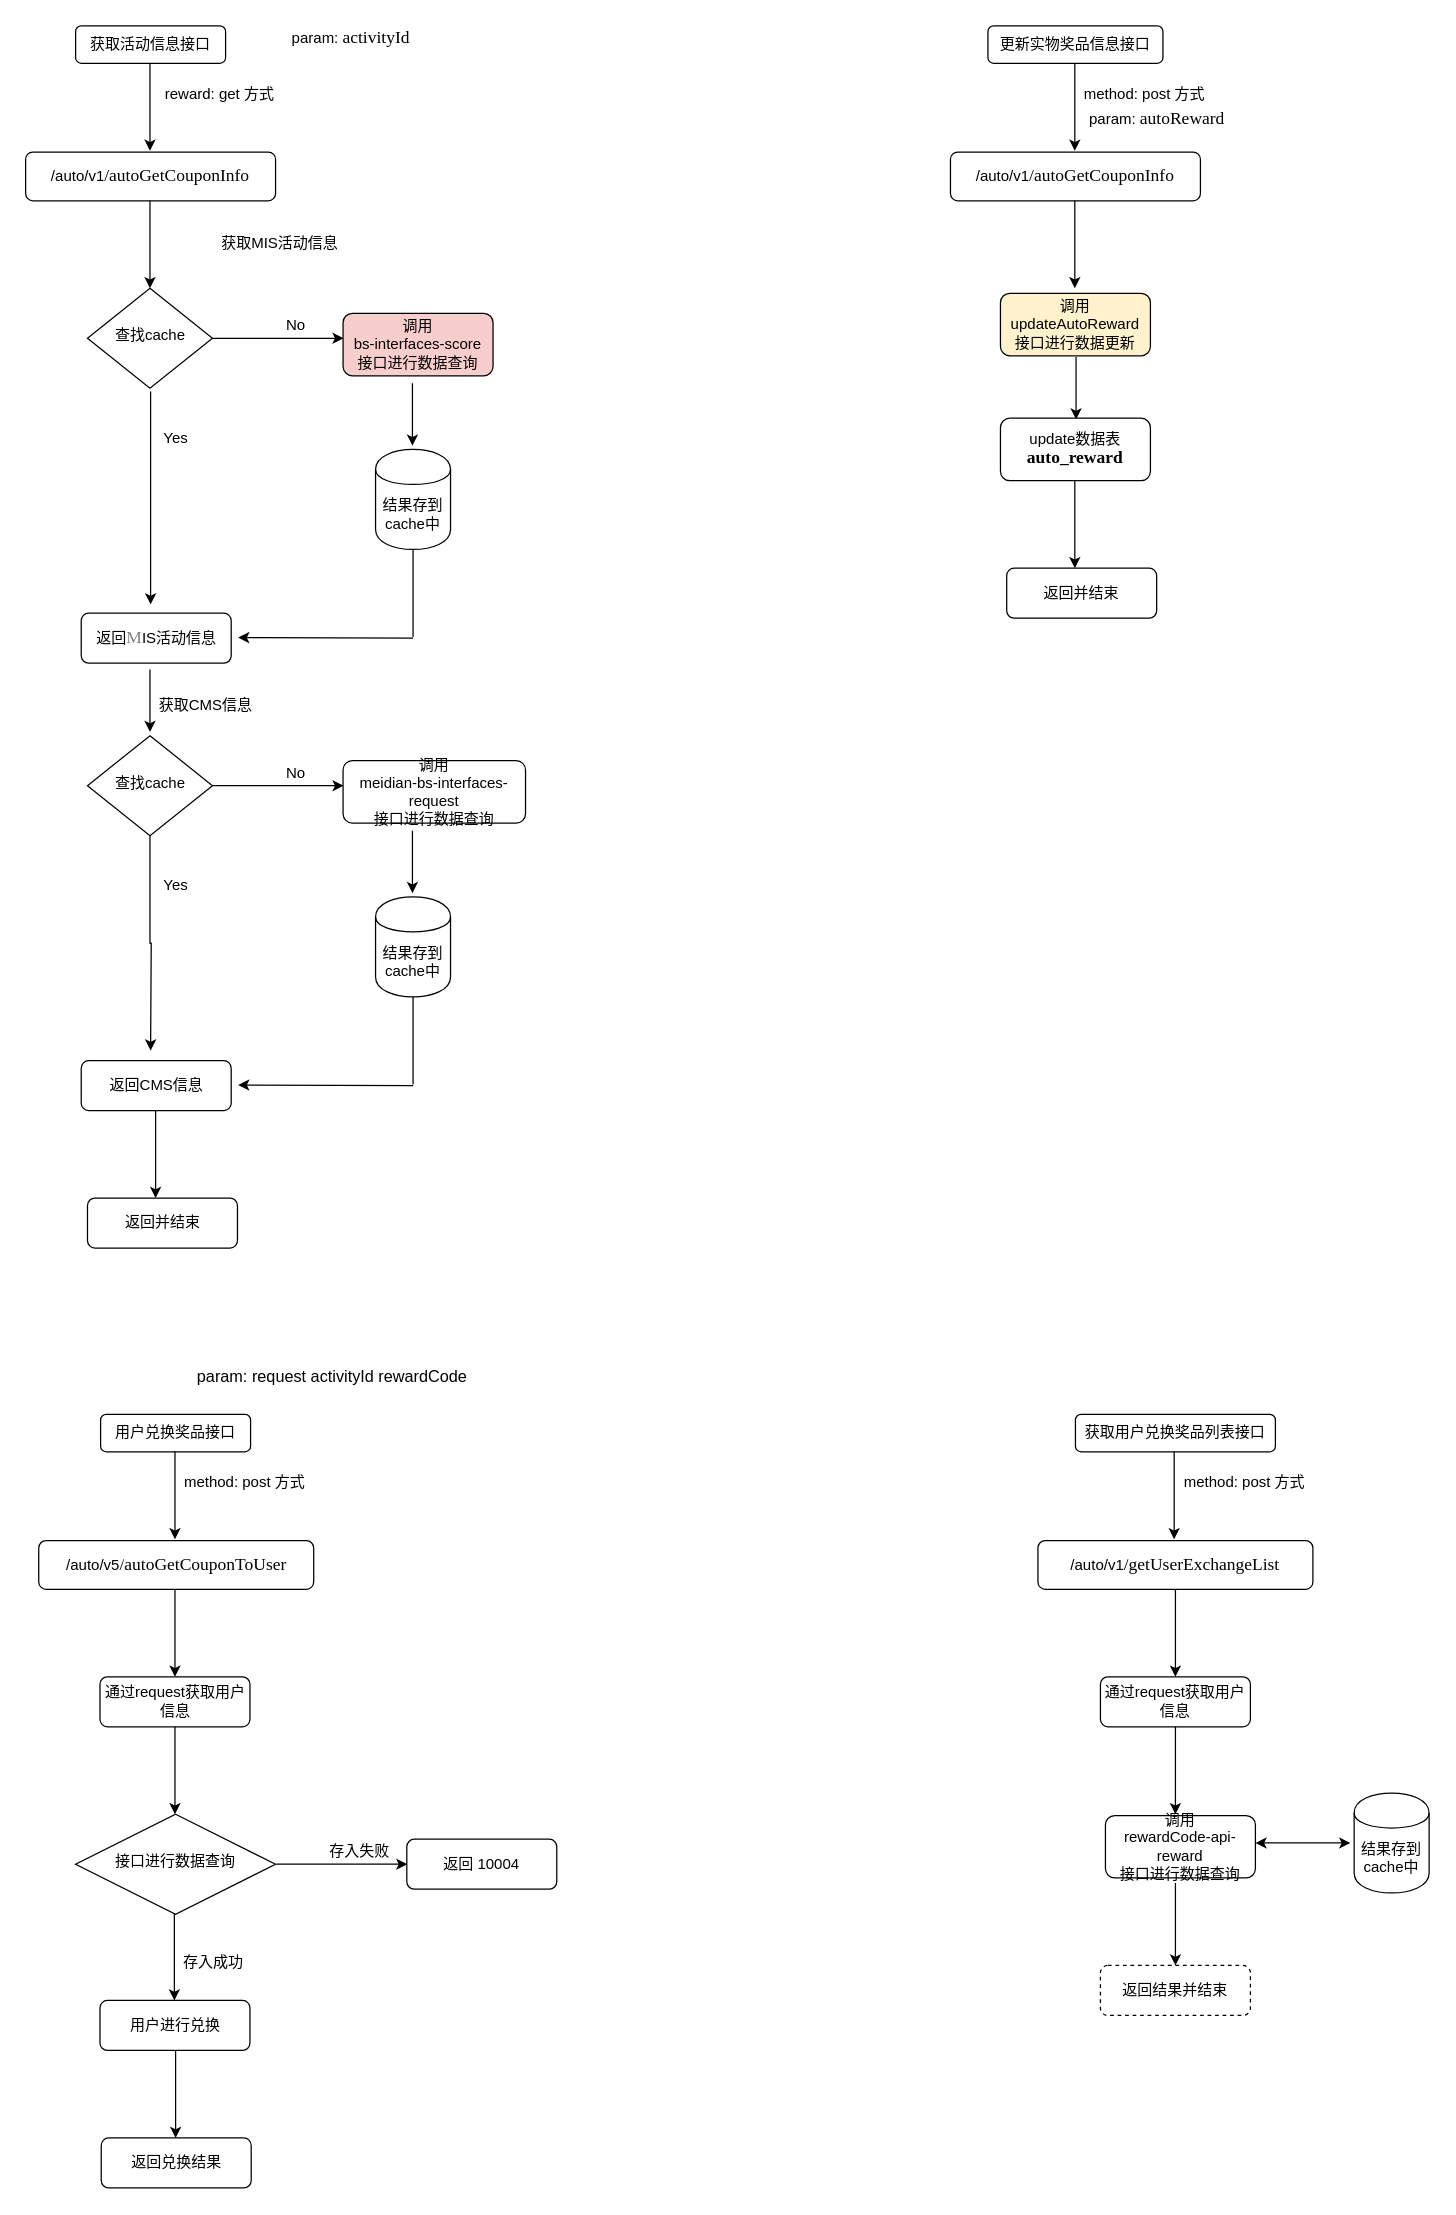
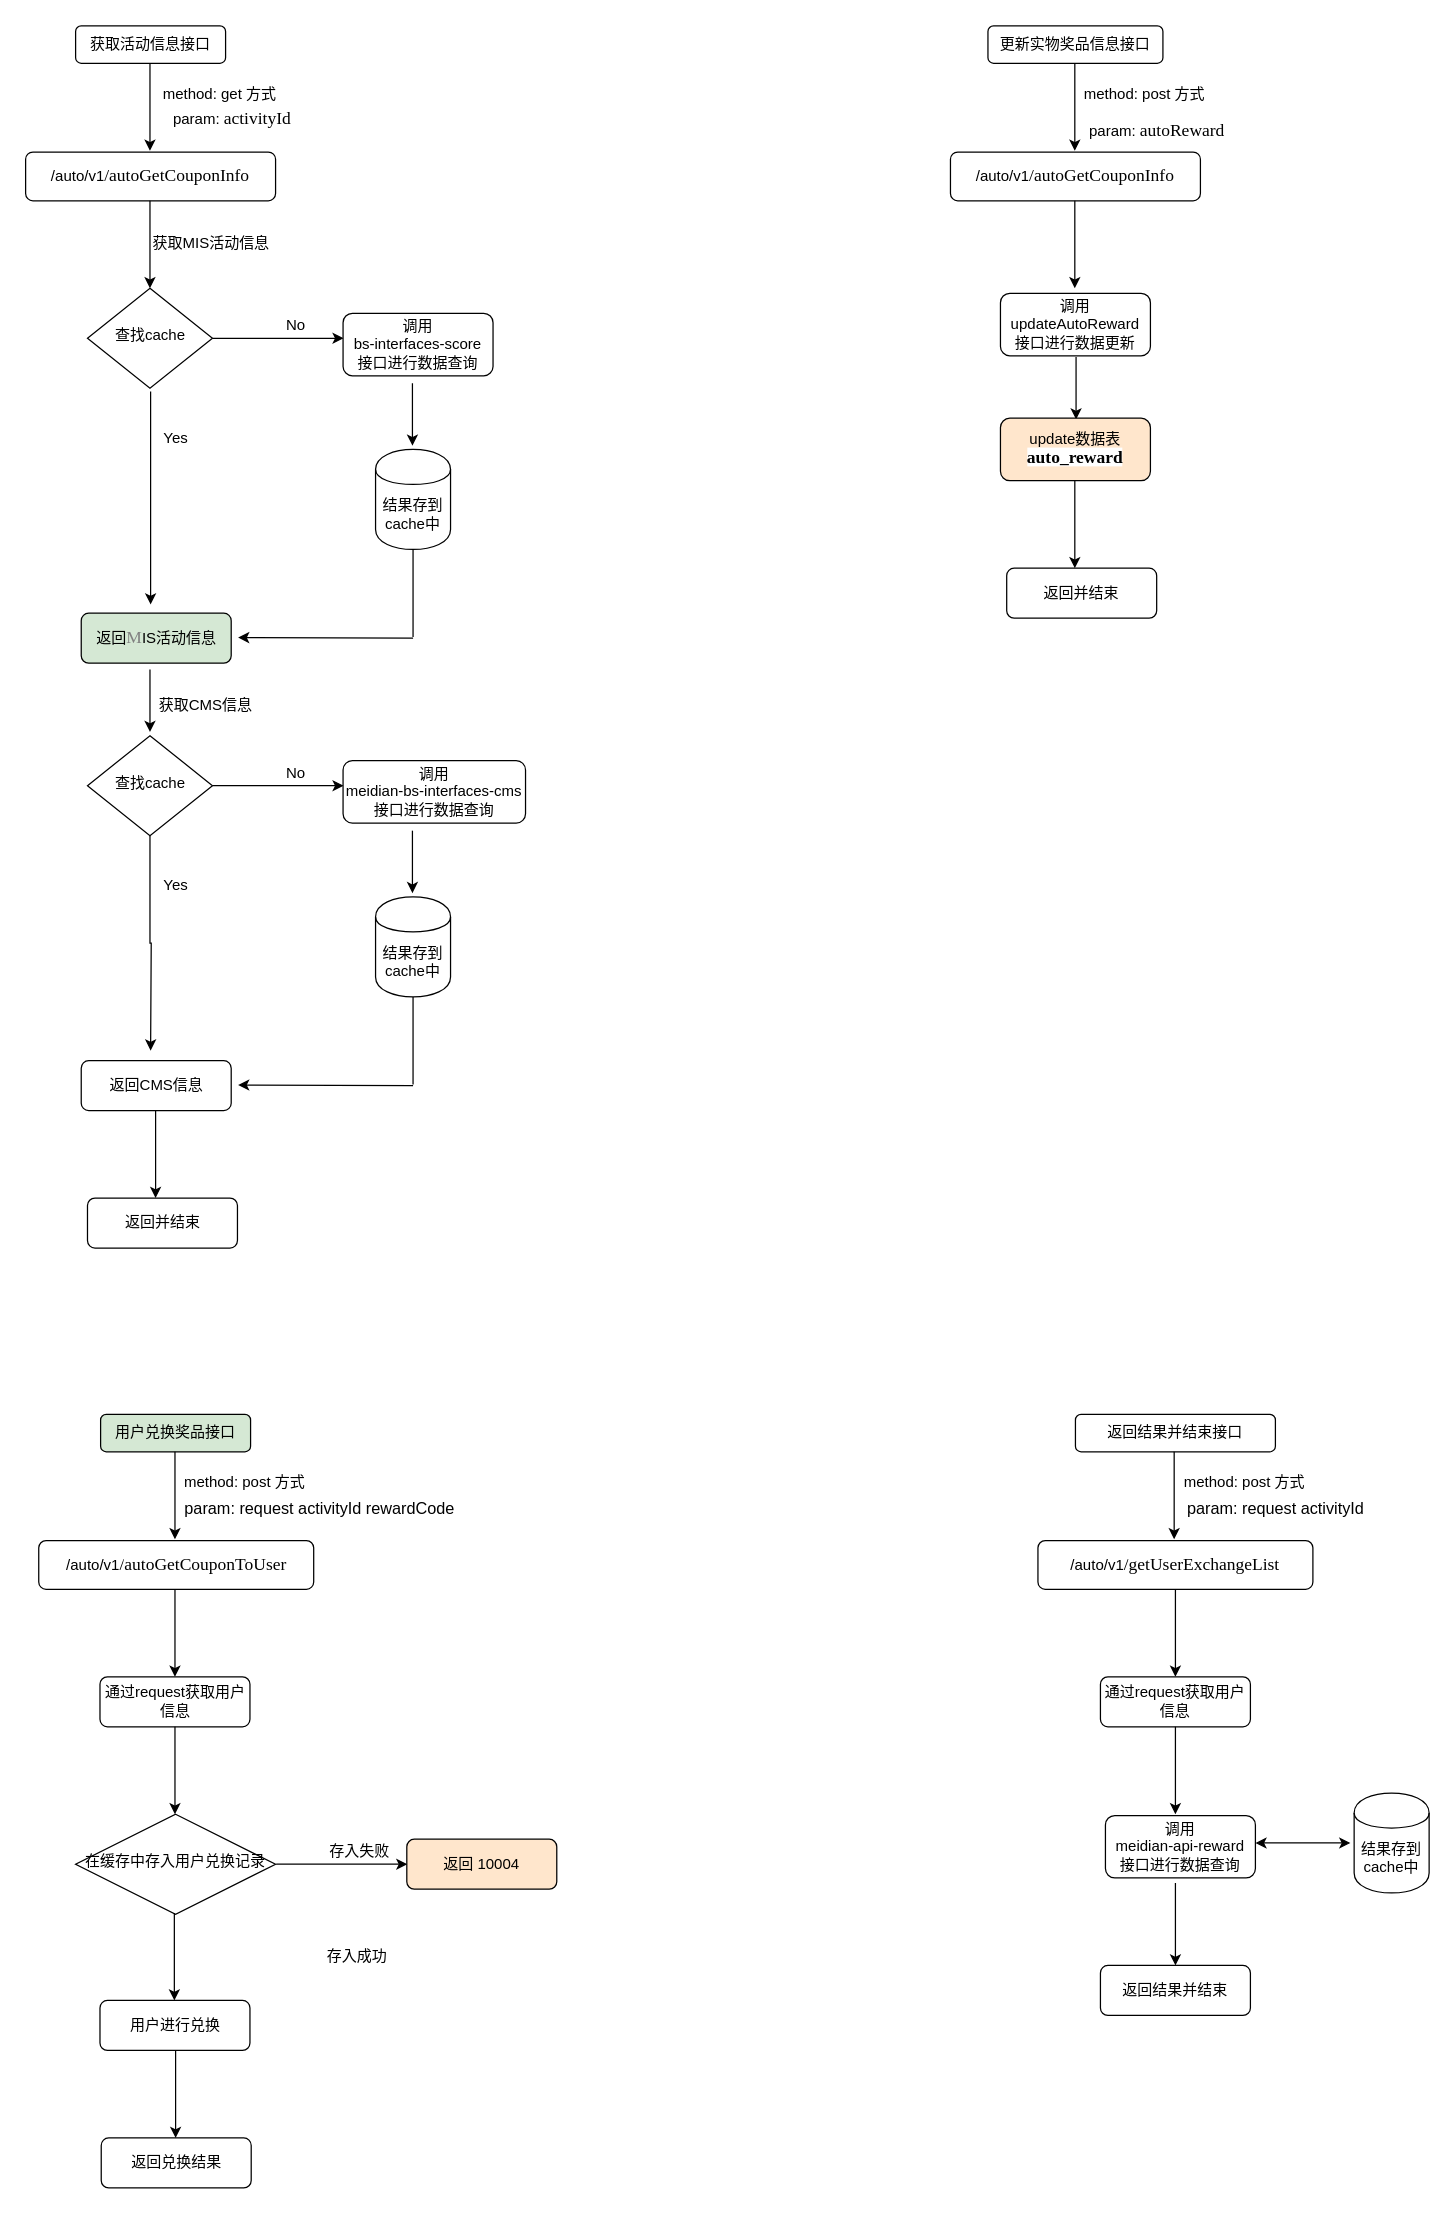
- <mxCell id="6" value="param:&amp;nbsp;&lt;span style=&quot;background-color: rgb(255 , 255 , 255) ; font-family: &amp;#34;consolas&amp;#34; ; font-size: 10.5pt&quot;&gt;activityId&lt;/span&gt;" style="text;html=1;align=center;verticalAlign=middle;resizable=0;points=[];autosize=1;" parent="1" vertex="1"><mxGeometry x="215" y="20" width="130" height="20" as="geometry" /></mxCell>
+ <mxCell id="6" value="param:&amp;nbsp;&lt;span style=&quot;background-color: rgb(255 , 255 , 255) ; font-family: &amp;#34;consolas&amp;#34; ; font-size: 10.5pt&quot;&gt;activityId&lt;/span&gt;" style="text;html=1;align=center;verticalAlign=middle;resizable=0;points=[];autosize=1;" parent="1" vertex="1"><mxGeometry x="120" y="85" width="130" height="20" as="geometry" /></mxCell>
- <mxCell id="5" value="reward: get&amp;nbsp;方式" style="text;html=1;align=center;verticalAlign=middle;resizable=0;points=[];autosize=1;" parent="1" vertex="1"><mxGeometry x="120" y="65" width="110" height="20" as="geometry" /></mxCell>
+ <mxCell id="5" value="method: get&amp;nbsp;方式" style="text;html=1;align=center;verticalAlign=middle;resizable=0;points=[];autosize=1;" parent="1" vertex="1"><mxGeometry x="120" y="65" width="110" height="20" as="geometry" /></mxCell>
- <mxCell id="39" value="param:&amp;nbsp;&lt;span style=&quot;background-color: rgb(255 , 255 , 255) ; font-family: &amp;#34;consolas&amp;#34; ; font-size: 10.5pt&quot;&gt;autoReward&lt;/span&gt;" style="text;html=1;align=center;verticalAlign=middle;resizable=0;points=[];autosize=1;" parent="1" vertex="1"><mxGeometry x="860" y="85" width="130" height="20" as="geometry" /></mxCell>
+ <mxCell id="39" value="param:&amp;nbsp;&lt;span style=&quot;background-color: rgb(255 , 255 , 255) ; font-family: &amp;#34;consolas&amp;#34; ; font-size: 10.5pt&quot;&gt;autoReward&lt;/span&gt;" style="text;html=1;align=center;verticalAlign=middle;resizable=0;points=[];autosize=1;" parent="1" vertex="1"><mxGeometry x="860" y="95" width="130" height="20" as="geometry" /></mxCell>
- <mxCell id="13" value="获取MIS活动信息" style="text;html=1;" parent="1" vertex="1"><mxGeometry x="175" y="180" width="100" height="30" as="geometry" /></mxCell>
+ <mxCell id="13" value="获取MIS活动信息" style="text;html=1;" parent="1" vertex="1"><mxGeometry x="120" y="180" width="100" height="30" as="geometry" /></mxCell>
- <mxCell id="42" value="调用&lt;br&gt;updateAutoReward&lt;br&gt;接口进行数据更新" style="rounded=1;whiteSpace=wrap;html=1;fontSize=12;glass=0;strokeWidth=1;shadow=0;fillColor=#fff2cc;" parent="1" vertex="1"><mxGeometry x="800" y="234" width="120" height="50" as="geometry" /></mxCell>
+ <mxCell id="42" value="调用&lt;br&gt;updateAutoReward&lt;br&gt;接口进行数据更新" style="rounded=1;whiteSpace=wrap;html=1;fontSize=12;glass=0;strokeWidth=1;shadow=0;" parent="1" vertex="1"><mxGeometry x="800" y="234" width="120" height="50" as="geometry" /></mxCell>
- <mxCell id="16" value="调用&lt;br&gt;bs-interfaces-score&lt;br&gt;接口进行数据查询" style="rounded=1;whiteSpace=wrap;html=1;fontSize=12;glass=0;strokeWidth=1;shadow=0;fillColor=#f8cecc;" parent="1" vertex="1"><mxGeometry x="274" y="250" width="120" height="50" as="geometry" /></mxCell>
+ <mxCell id="16" value="调用&lt;br&gt;bs-interfaces-score&lt;br&gt;接口进行数据查询" style="rounded=1;whiteSpace=wrap;html=1;fontSize=12;glass=0;strokeWidth=1;shadow=0;" parent="1" vertex="1"><mxGeometry x="274" y="250" width="120" height="50" as="geometry" /></mxCell>
- <mxCell id="43" value="update数据表&lt;span style=&quot;font-weight: bold ; background-color: rgb(255 , 255 , 255) ; font-family: &amp;#34;consolas&amp;#34; ; font-size: 10.5pt&quot;&gt;auto_reward&lt;/span&gt;" style="rounded=1;whiteSpace=wrap;html=1;fontSize=12;glass=0;strokeWidth=1;shadow=0;" parent="1" vertex="1"><mxGeometry x="800" y="334" width="120" height="50" as="geometry" /></mxCell>
+ <mxCell id="43" value="update数据表&lt;span style=&quot;font-weight: bold ; background-color: rgb(255 , 255 , 255) ; font-family: &amp;#34;consolas&amp;#34; ; font-size: 10.5pt&quot;&gt;auto_reward&lt;/span&gt;" style="rounded=1;whiteSpace=wrap;html=1;fontSize=12;glass=0;strokeWidth=1;shadow=0;fillColor=#ffe6cc;" parent="1" vertex="1"><mxGeometry x="800" y="334" width="120" height="50" as="geometry" /></mxCell>
- <mxCell id="14" value="返回&lt;span style=&quot;font-family: &amp;#34;consolas&amp;#34; ; font-size: 10.5pt ; color: rgb(128 , 128 , 128)&quot;&gt;M&lt;/span&gt;IS活动信息" style="rounded=1;whiteSpace=wrap;html=1;fontSize=12;glass=0;strokeWidth=1;shadow=0;" parent="1" vertex="1"><mxGeometry x="64.5" y="490" width="120" height="40" as="geometry" /></mxCell>
+ <mxCell id="14" value="返回&lt;span style=&quot;font-family: &amp;#34;consolas&amp;#34; ; font-size: 10.5pt ; color: rgb(128 , 128 , 128)&quot;&gt;M&lt;/span&gt;IS活动信息" style="rounded=1;whiteSpace=wrap;html=1;fontSize=12;glass=0;strokeWidth=1;shadow=0;fillColor=#d5e8d4;" parent="1" vertex="1"><mxGeometry x="64.5" y="490" width="120" height="40" as="geometry" /></mxCell>
- <mxCell id="27" value="调用&lt;br&gt;meidian-bs-interfaces-request&lt;br&gt;接口进行数据查询" style="rounded=1;whiteSpace=wrap;html=1;fontSize=12;glass=0;strokeWidth=1;shadow=0;" parent="1" vertex="1"><mxGeometry x="274" y="608" width="146" height="50" as="geometry" /></mxCell>
+ <mxCell id="27" value="调用&lt;br&gt;meidian-bs-interfaces-cms&lt;br&gt;接口进行数据查询" style="rounded=1;whiteSpace=wrap;html=1;fontSize=12;glass=0;strokeWidth=1;shadow=0;" parent="1" vertex="1"><mxGeometry x="274" y="608" width="146" height="50" as="geometry" /></mxCell>
- <mxCell id="50" value="&lt;font style=&quot;font-size: 13px&quot;&gt;param: request&amp;nbsp;&lt;span style=&quot;background-color: rgb(255 , 255 , 255)&quot;&gt;activityId rewardCode&lt;/span&gt;&lt;/font&gt;" style="text;html=1;align=center;verticalAlign=middle;resizable=0;points=[];autosize=1;" parent="1" vertex="1"><mxGeometry x="150" y="1091" width="230" height="20" as="geometry" /></mxCell>
+ <mxCell id="50" value="&lt;font style=&quot;font-size: 13px&quot;&gt;param: request&amp;nbsp;&lt;span style=&quot;background-color: rgb(255 , 255 , 255)&quot;&gt;activityId rewardCode&lt;/span&gt;&lt;/font&gt;" style="text;html=1;align=center;verticalAlign=middle;resizable=0;points=[];autosize=1;" parent="1" vertex="1"><mxGeometry x="140" y="1196" width="230" height="20" as="geometry" /></mxCell>
- <mxCell id="47" value="&lt;span style=&quot;text-align: left ; white-space: nowrap&quot;&gt;用户兑换奖品&lt;/span&gt;&lt;span style=&quot;text-align: left ; white-space: normal&quot;&gt;接口&lt;/span&gt;" style="rounded=1;whiteSpace=wrap;html=1;" parent="1" vertex="1"><mxGeometry x="80" y="1131" width="120" height="30" as="geometry" /></mxCell>
+ <mxCell id="47" value="&lt;span style=&quot;text-align: left ; white-space: nowrap&quot;&gt;用户兑换奖品&lt;/span&gt;&lt;span style=&quot;text-align: left ; white-space: normal&quot;&gt;接口&lt;/span&gt;" style="rounded=1;whiteSpace=wrap;html=1;fillColor=#d5e8d4;" parent="1" vertex="1"><mxGeometry x="80" y="1131" width="120" height="30" as="geometry" /></mxCell>
- <mxCell id="64" value="&lt;span style=&quot;text-align: left ; white-space: nowrap&quot;&gt;获取用户兑换奖品列表&lt;/span&gt;&lt;span style=&quot;text-align: left ; white-space: normal&quot;&gt;接口&lt;/span&gt;" style="rounded=1;whiteSpace=wrap;html=1;" parent="1" vertex="1"><mxGeometry x="860" y="1131" width="160" height="30" as="geometry" /></mxCell>
+ <mxCell id="64" value="&lt;span style=&quot;text-align: left ; white-space: nowrap&quot;&gt;返回结果并结束&lt;/span&gt;&lt;span style=&quot;text-align: left ; white-space: normal&quot;&gt;接口&lt;/span&gt;" style="rounded=1;whiteSpace=wrap;html=1;" parent="1" vertex="1"><mxGeometry x="860" y="1131" width="160" height="30" as="geometry" /></mxCell>
+ <mxCell id="67" value="&lt;font style=&quot;font-size: 13px&quot;&gt;param: request&amp;nbsp;&lt;span style=&quot;background-color: rgb(255 , 255 , 255)&quot;&gt;activityId&lt;/span&gt;&lt;/font&gt;" style="text;html=1;align=center;verticalAlign=middle;resizable=0;points=[];autosize=1;" parent="1" vertex="1"><mxGeometry x="940" y="1196" width="160" height="20" as="geometry" /></mxCell>
- <mxCell id="46" value="&lt;span style=&quot;text-align: left ; white-space: nowrap&quot;&gt;/auto/v5&lt;/span&gt;&lt;span style=&quot;text-align: left ; white-space: nowrap ; background-color: rgb(255 , 255 , 255) ; font-family: &amp;#34;consolas&amp;#34; ; font-size: 10.5pt&quot;&gt;/&lt;/span&gt;&lt;span style=&quot;background-color: rgb(255 , 255 , 255) ; font-family: &amp;#34;consolas&amp;#34; ; font-size: 10.5pt&quot;&gt;autoGetCouponToUser&lt;/span&gt;" style="rounded=1;whiteSpace=wrap;html=1;" parent="1" vertex="1"><mxGeometry x="30.5" y="1232" width="220" height="39" as="geometry" /></mxCell>
+ <mxCell id="46" value="&lt;span style=&quot;text-align: left ; white-space: nowrap&quot;&gt;/auto/v1&lt;/span&gt;&lt;span style=&quot;text-align: left ; white-space: nowrap ; background-color: rgb(255 , 255 , 255) ; font-family: &amp;#34;consolas&amp;#34; ; font-size: 10.5pt&quot;&gt;/&lt;/span&gt;&lt;span style=&quot;background-color: rgb(255 , 255 , 255) ; font-family: &amp;#34;consolas&amp;#34; ; font-size: 10.5pt&quot;&gt;autoGetCouponToUser&lt;/span&gt;" style="rounded=1;whiteSpace=wrap;html=1;" parent="1" vertex="1"><mxGeometry x="30.5" y="1232" width="220" height="39" as="geometry" /></mxCell>
- <mxCell id="71" value="调用&lt;br&gt;rewardCode-api-reward&lt;br&gt;接口进行数据查询" style="rounded=1;whiteSpace=wrap;html=1;fontSize=12;glass=0;strokeWidth=1;shadow=0;" parent="1" vertex="1"><mxGeometry x="884" y="1452" width="120" height="50" as="geometry" /></mxCell>
+ <mxCell id="71" value="调用&lt;br&gt;meidian-api-reward&lt;br&gt;接口进行数据查询" style="rounded=1;whiteSpace=wrap;html=1;fontSize=12;glass=0;strokeWidth=1;shadow=0;" parent="1" vertex="1"><mxGeometry x="884" y="1452" width="120" height="50" as="geometry" /></mxCell>
- <mxCell id="54" value="接口进行数据查询" style="rhombus;whiteSpace=wrap;html=1;shadow=0;fontFamily=Helvetica;fontSize=12;align=center;strokeWidth=1;spacing=6;spacingTop=-4;" parent="1" vertex="1"><mxGeometry x="60" y="1451" width="160" height="80" as="geometry" /></mxCell>
+ <mxCell id="54" value="在缓存中存入用户兑换记录" style="rhombus;whiteSpace=wrap;html=1;shadow=0;fontFamily=Helvetica;fontSize=12;align=center;strokeWidth=1;spacing=6;spacingTop=-4;" parent="1" vertex="1"><mxGeometry x="60" y="1451" width="160" height="80" as="geometry" /></mxCell>
- <mxCell id="60" value="&lt;div style=&quot;text-align: left&quot;&gt;&lt;span style=&quot;white-space: nowrap&quot;&gt;返回 10004&lt;/span&gt;&lt;/div&gt;" style="rounded=1;whiteSpace=wrap;html=1;fontSize=12;glass=0;strokeWidth=1;shadow=0;" parent="1" vertex="1"><mxGeometry x="325" y="1471" width="120" height="40" as="geometry" /></mxCell>
+ <mxCell id="60" value="&lt;div style=&quot;text-align: left&quot;&gt;&lt;span style=&quot;white-space: nowrap&quot;&gt;返回 10004&lt;/span&gt;&lt;/div&gt;" style="rounded=1;whiteSpace=wrap;html=1;fontSize=12;glass=0;strokeWidth=1;shadow=0;fillColor=#ffe6cc;" parent="1" vertex="1"><mxGeometry x="325" y="1471" width="120" height="40" as="geometry" /></mxCell>
- <mxCell id="58" value="存入成功" style="text;html=1;align=center;verticalAlign=middle;resizable=0;points=[];autosize=1;" parent="1" vertex="1"><mxGeometry x="139.5" y="1560" width="60" height="20" as="geometry" /></mxCell>
+ <mxCell id="58" value="存入成功" style="text;html=1;align=center;verticalAlign=middle;resizable=0;points=[];autosize=1;" parent="1" vertex="1"><mxGeometry x="254.5" y="1555" width="60" height="20" as="geometry" /></mxCell>
- <mxCell id="74" value="返回结果并结束" style="rounded=1;whiteSpace=wrap;html=1;fontSize=12;glass=0;strokeWidth=1;shadow=0;dashed=1;" parent="1" vertex="1"><mxGeometry x="880" y="1572" width="120" height="40" as="geometry" /></mxCell>
+ <mxCell id="74" value="返回结果并结束" style="rounded=1;whiteSpace=wrap;html=1;fontSize=12;glass=0;strokeWidth=1;shadow=0;" parent="1" vertex="1"><mxGeometry x="880" y="1572" width="120" height="40" as="geometry" /></mxCell>
